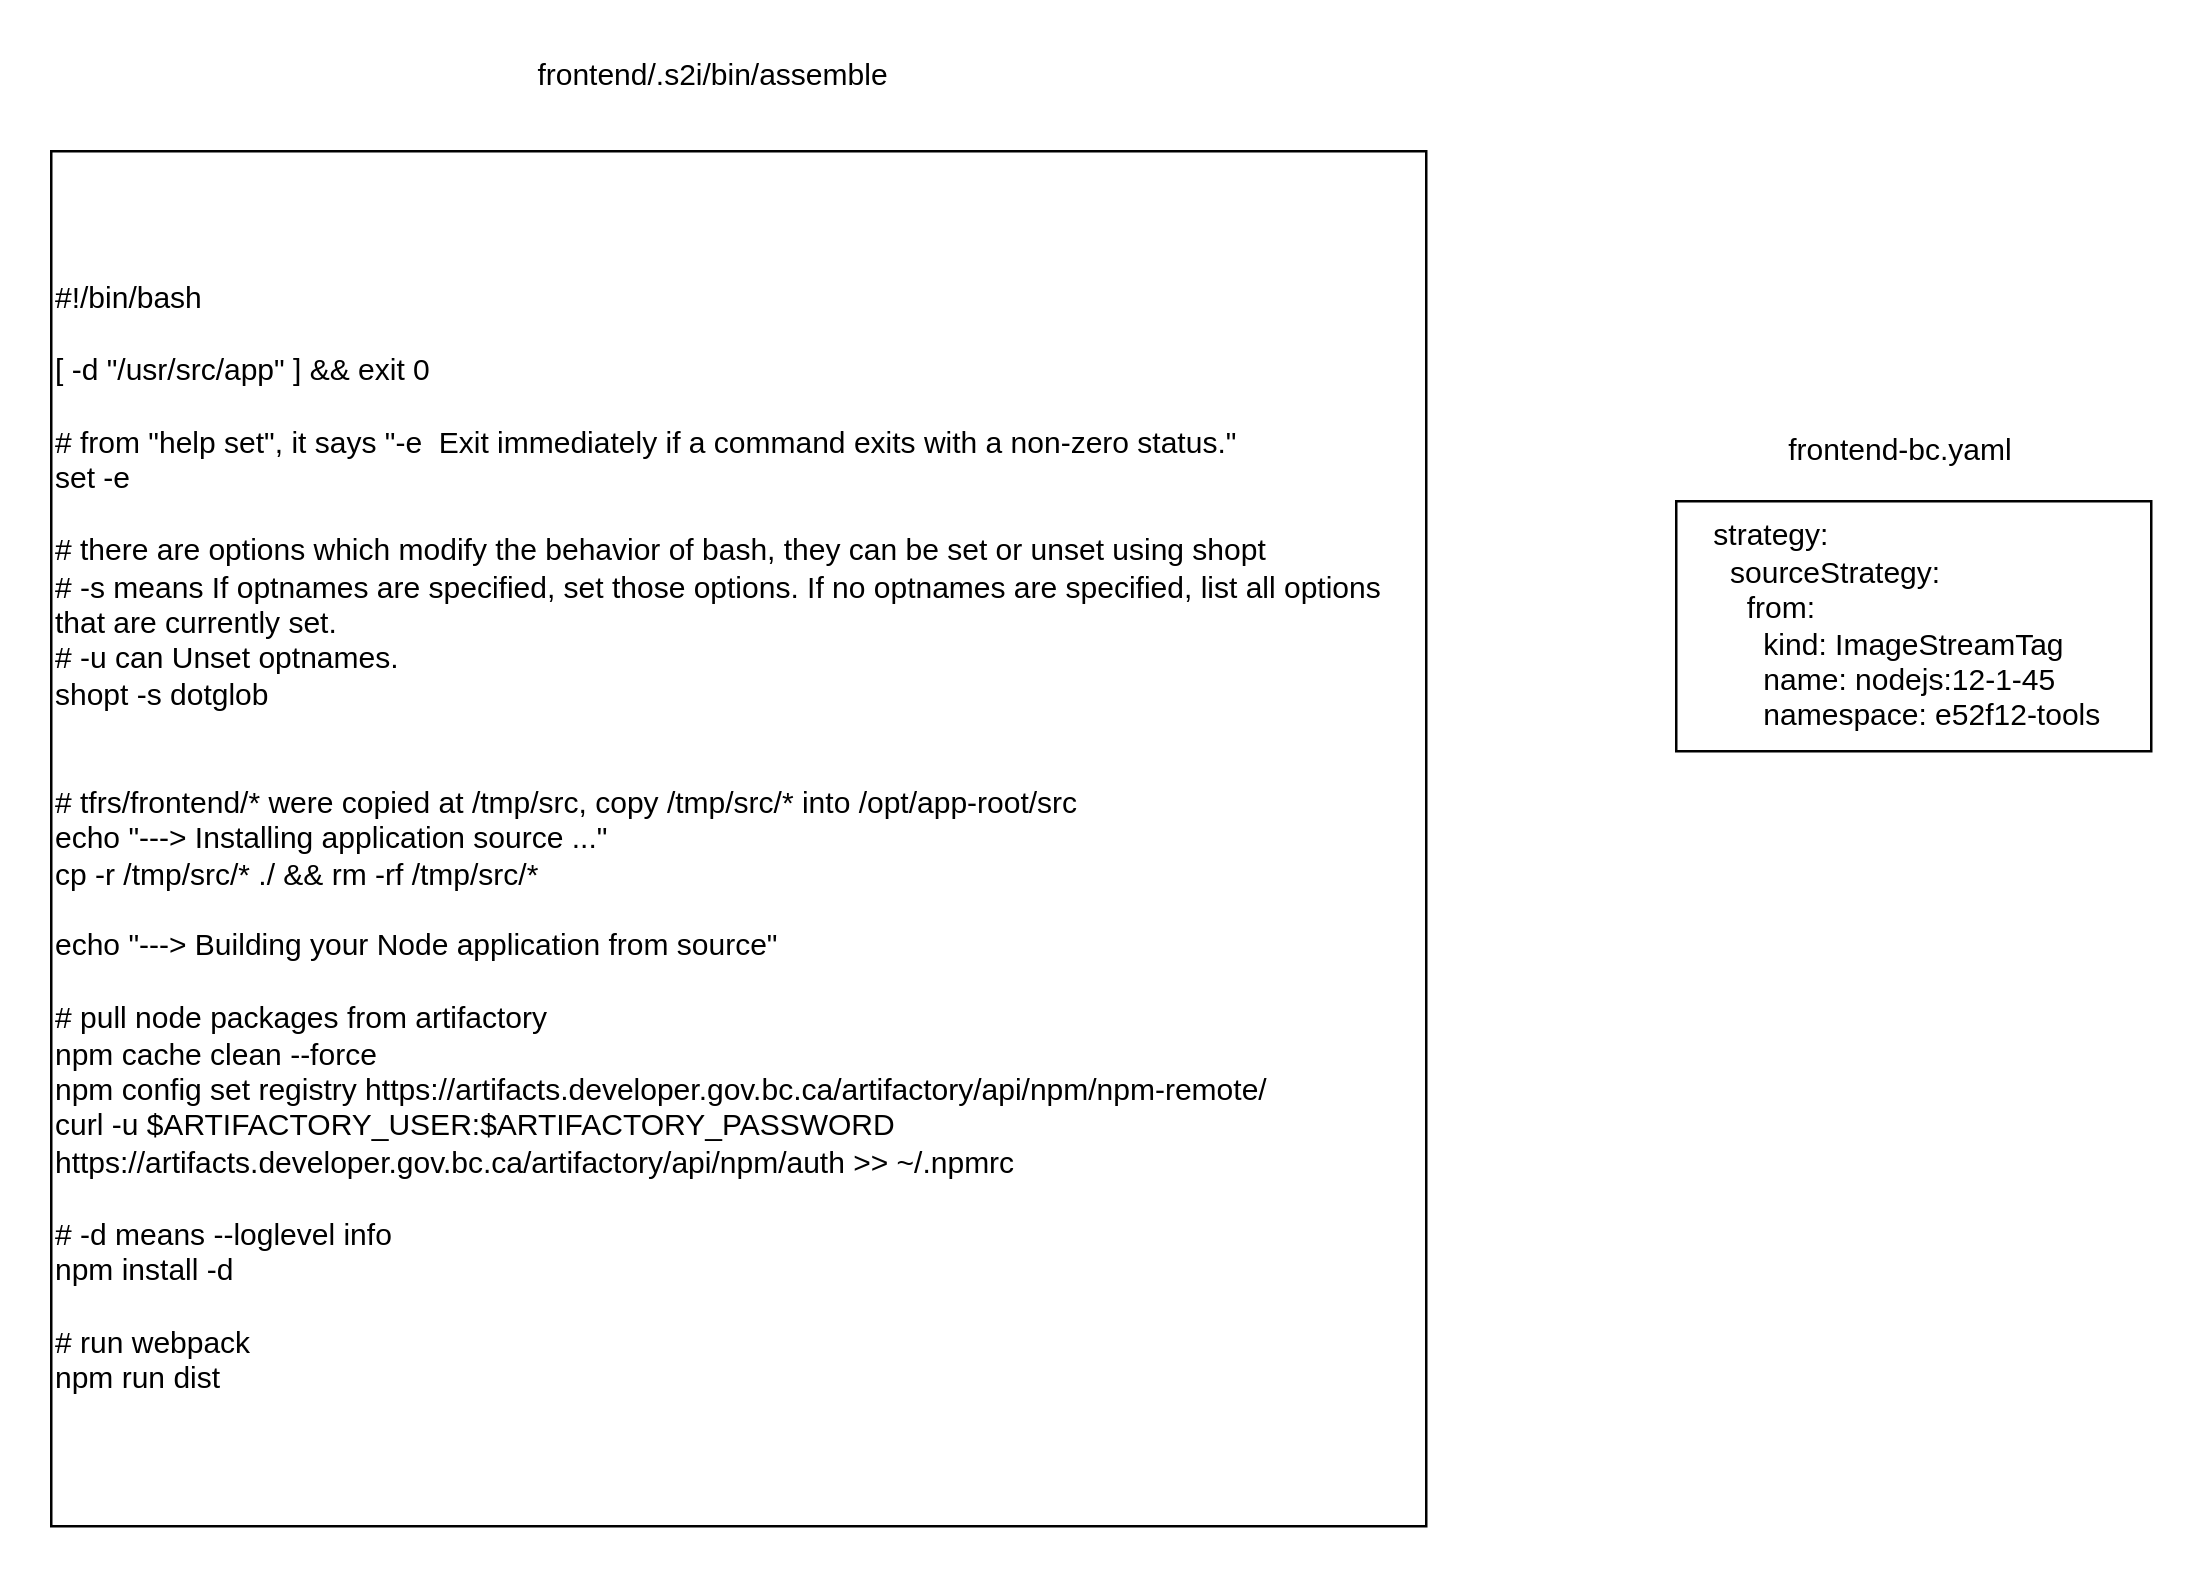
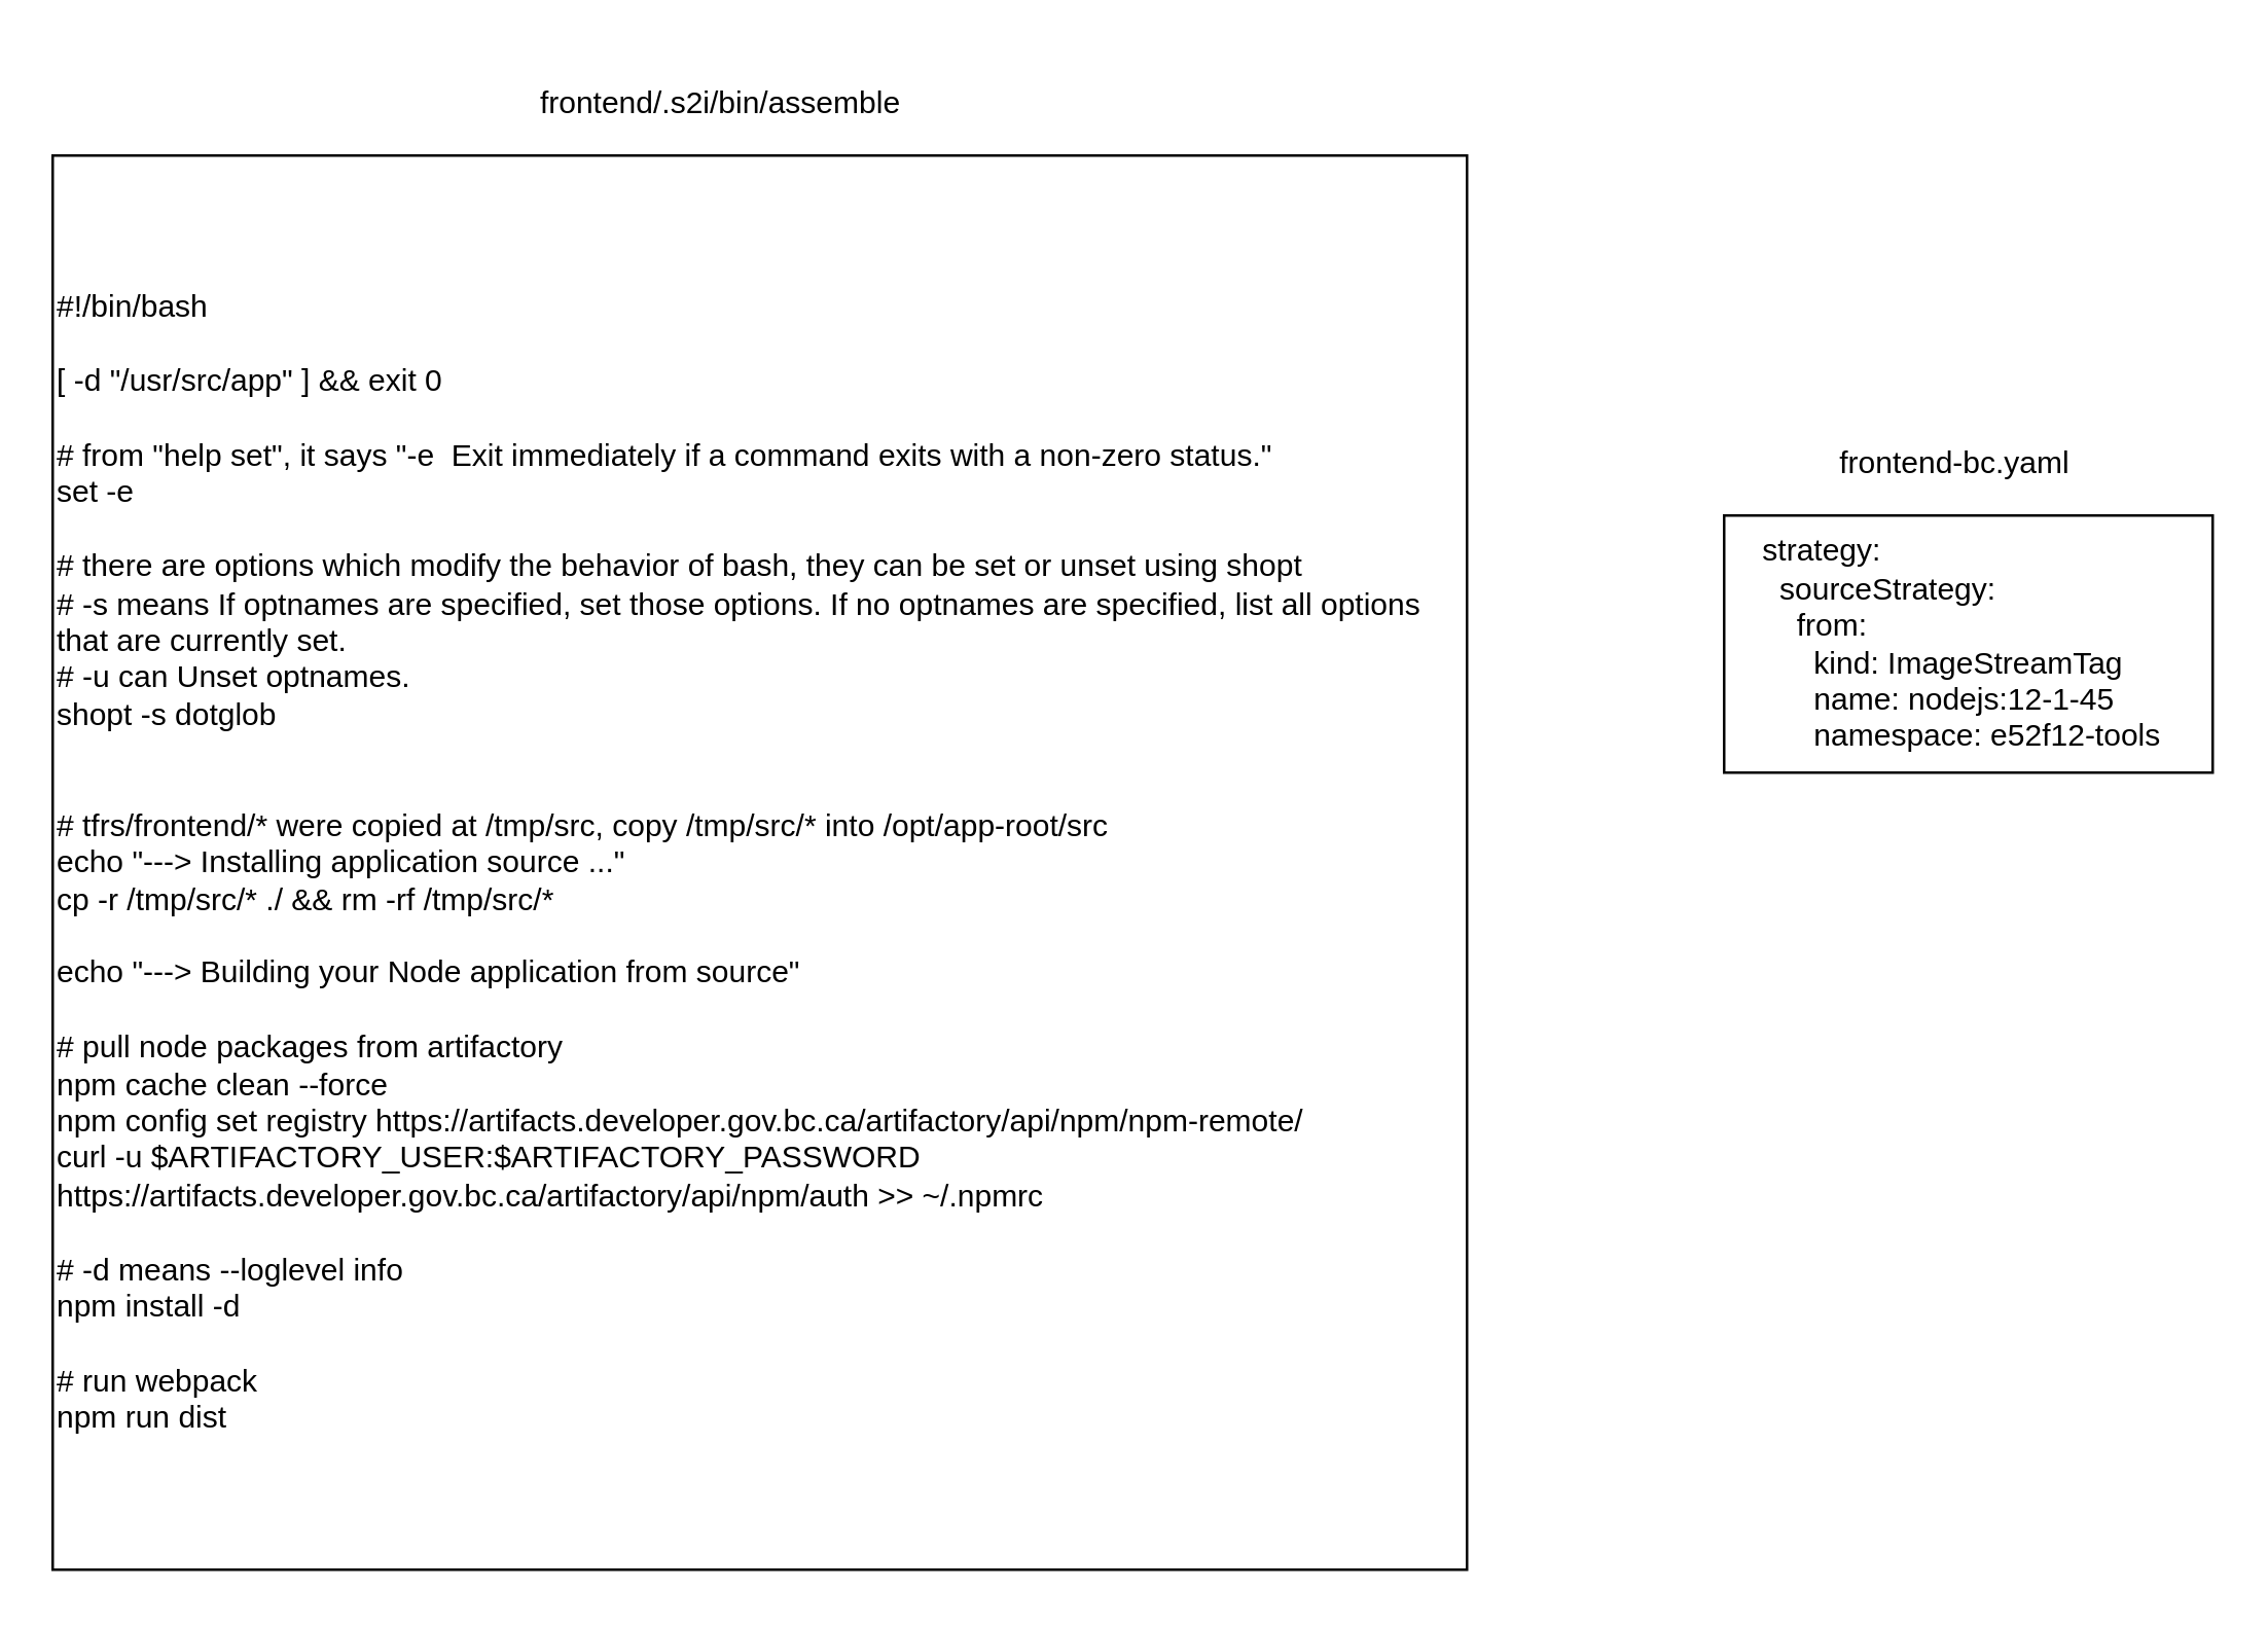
- <mxCell id="3" value="frontend/.s2i/bin/assemble" style="text;html=1;strokeColor=none;fillColor=none;align=center;verticalAlign=middle;whiteSpace=wrap;rounded=0;" parent="1" vertex="1"><mxGeometry x="220" y="20" width="130" height="20" as="geometry" /></mxCell>
+ <mxCell id="3" value="frontend/.s2i/bin/assemble" style="text;html=1;strokeColor=none;fillColor=none;align=center;verticalAlign=middle;whiteSpace=wrap;rounded=0;" parent="1" vertex="1"><mxGeometry x="215" y="30" width="130" height="20" as="geometry" /></mxCell>
